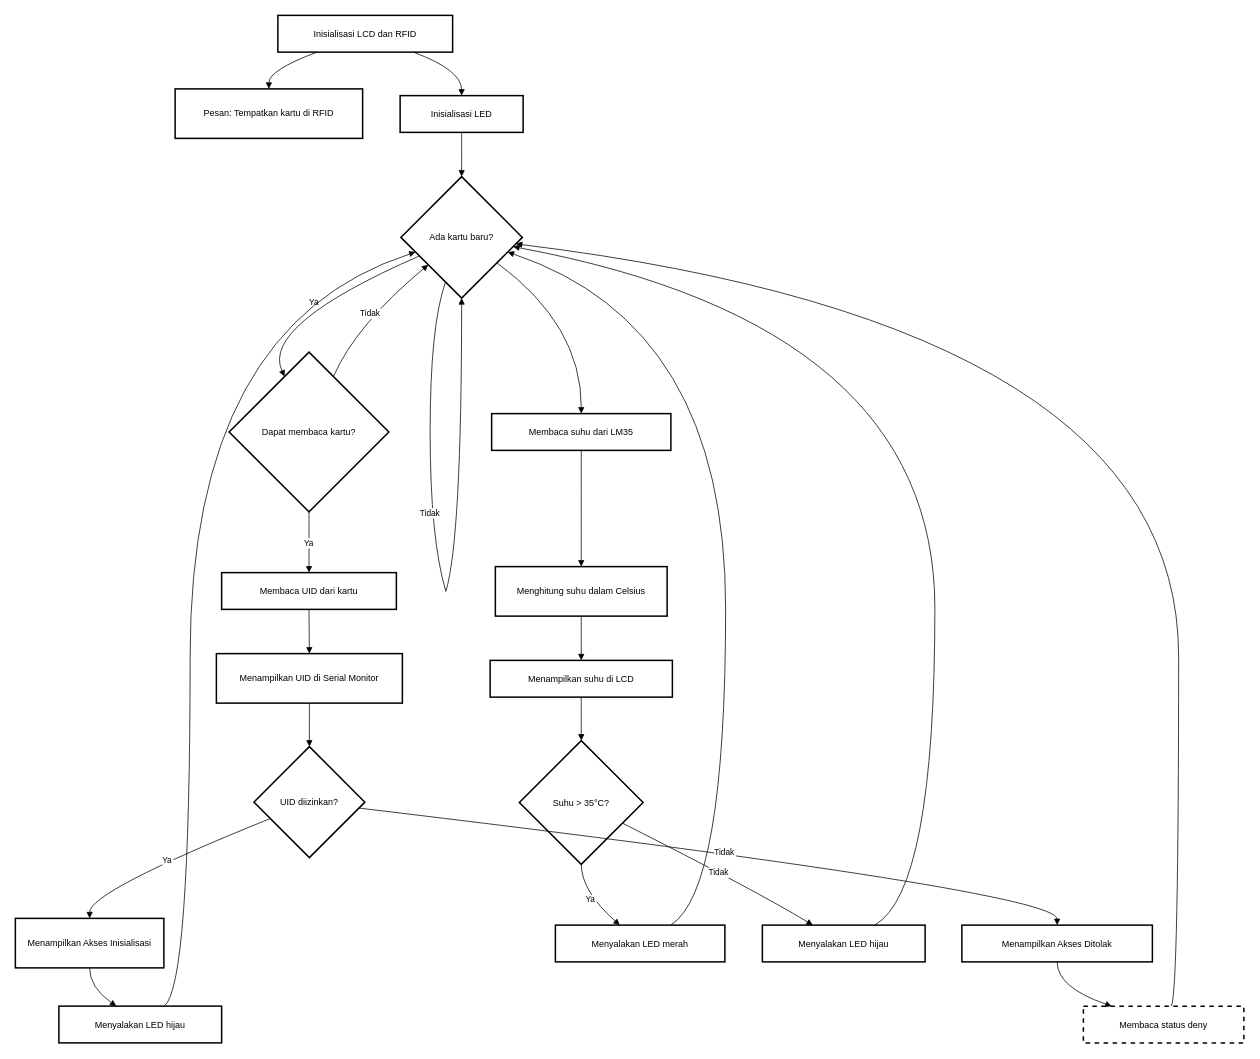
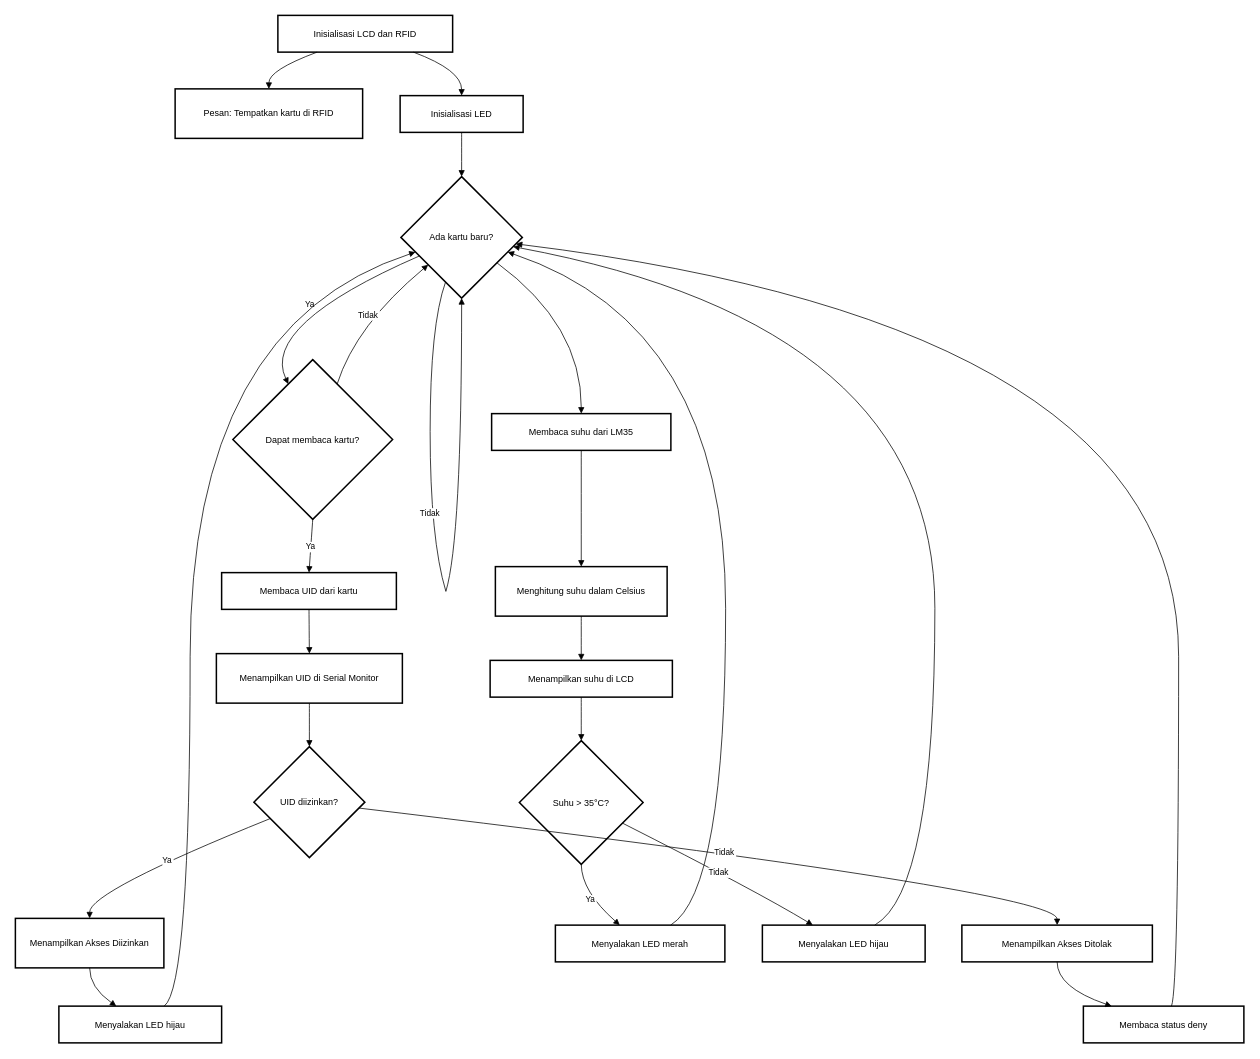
- <mxCell id="6" value="Dapat membaca kartu?" style="rhombus;strokeWidth=2;whiteSpace=wrap;" vertex="1" parent="1"><mxGeometry x="305" y="469" width="213" height="213" as="geometry" /></mxCell>
+ <mxCell id="6" value="Dapat membaca kartu?" style="rhombus;strokeWidth=2;whiteSpace=wrap;" vertex="1" parent="1"><mxGeometry x="310" y="479" width="213" height="213" as="geometry" /></mxCell>
- <mxCell id="10" value="Menampilkan Akses Inisialisasi" style="whiteSpace=wrap;strokeWidth=2;" vertex="1" parent="1"><mxGeometry x="20" y="1224" width="198" height="66" as="geometry" /></mxCell>
+ <mxCell id="10" value="Menampilkan Akses Diizinkan" style="whiteSpace=wrap;strokeWidth=2;" vertex="1" parent="1"><mxGeometry x="20" y="1224" width="198" height="66" as="geometry" /></mxCell>
- <mxCell id="13" value="Membaca status deny" style="whiteSpace=wrap;strokeWidth=2;dashed=1;" vertex="1" parent="1"><mxGeometry x="1444" y="1341" width="214" height="49" as="geometry" /></mxCell>
+ <mxCell id="13" value="Membaca status deny" style="whiteSpace=wrap;strokeWidth=2;" vertex="1" parent="1"><mxGeometry x="1444" y="1341" width="214" height="49" as="geometry" /></mxCell>
